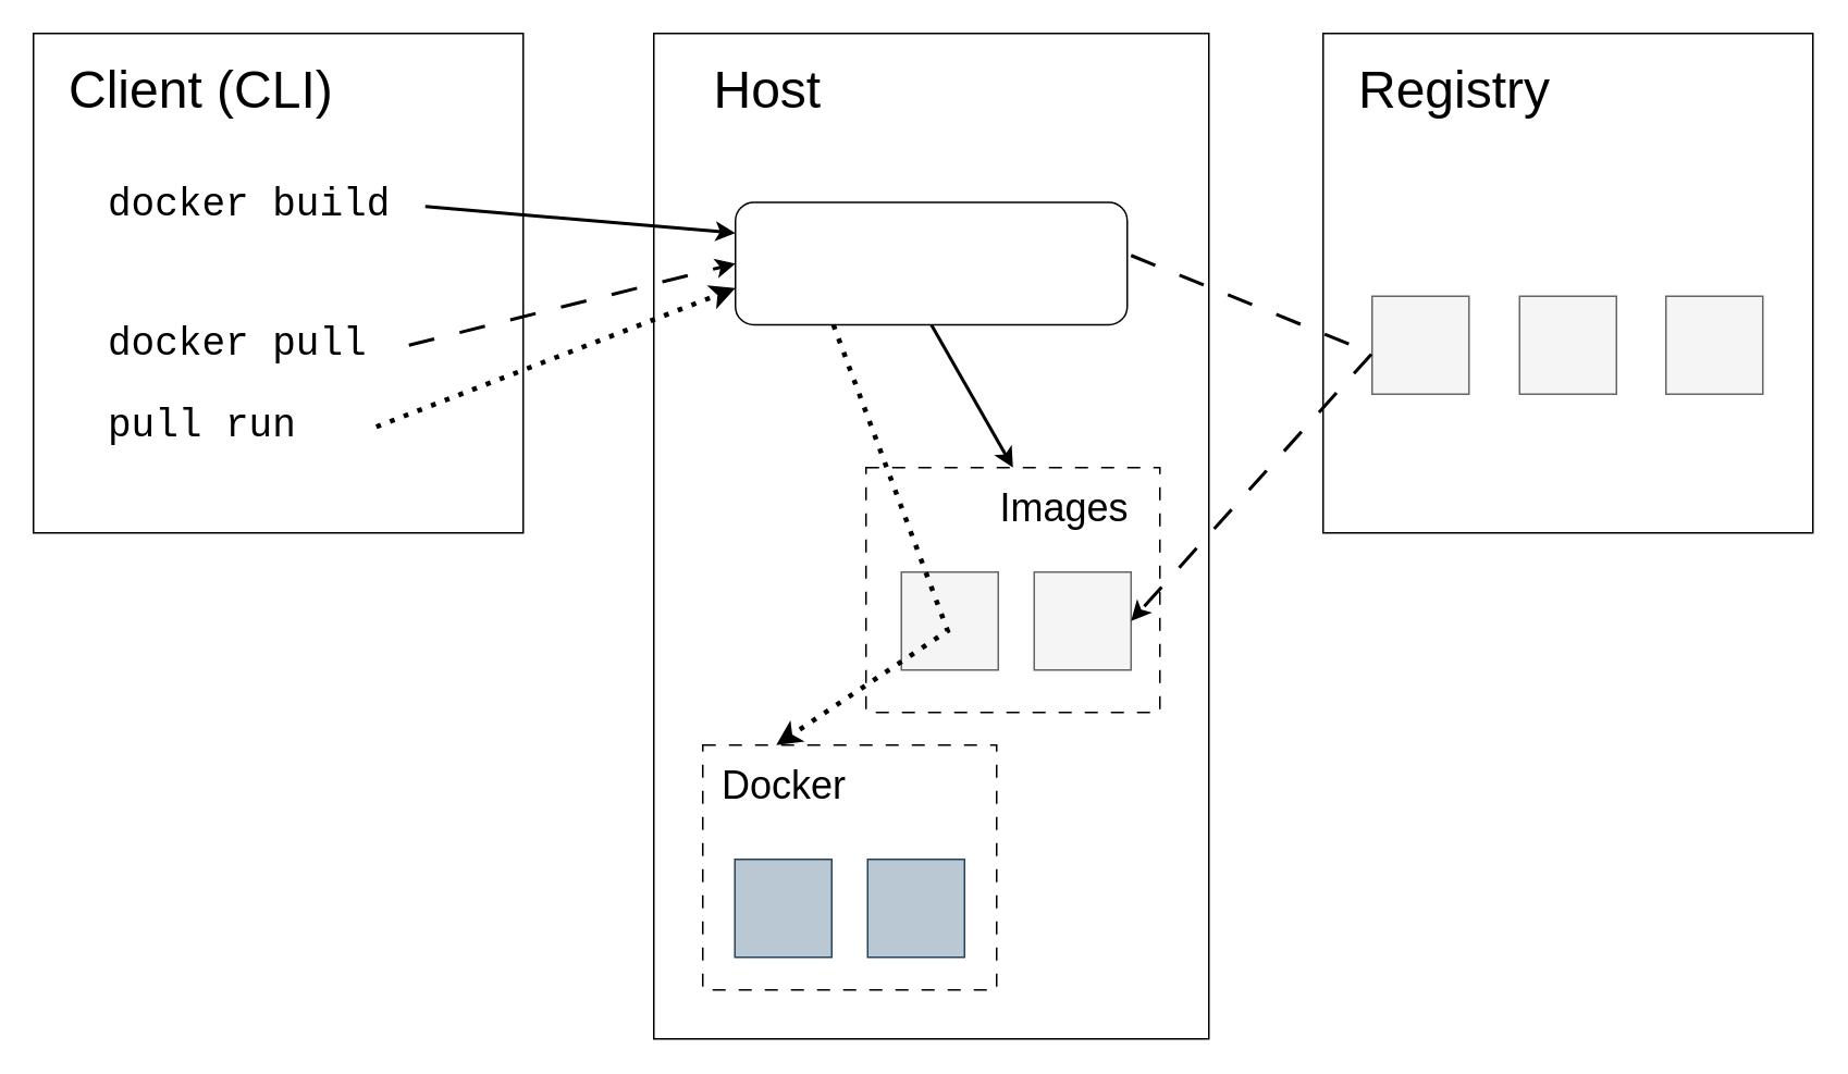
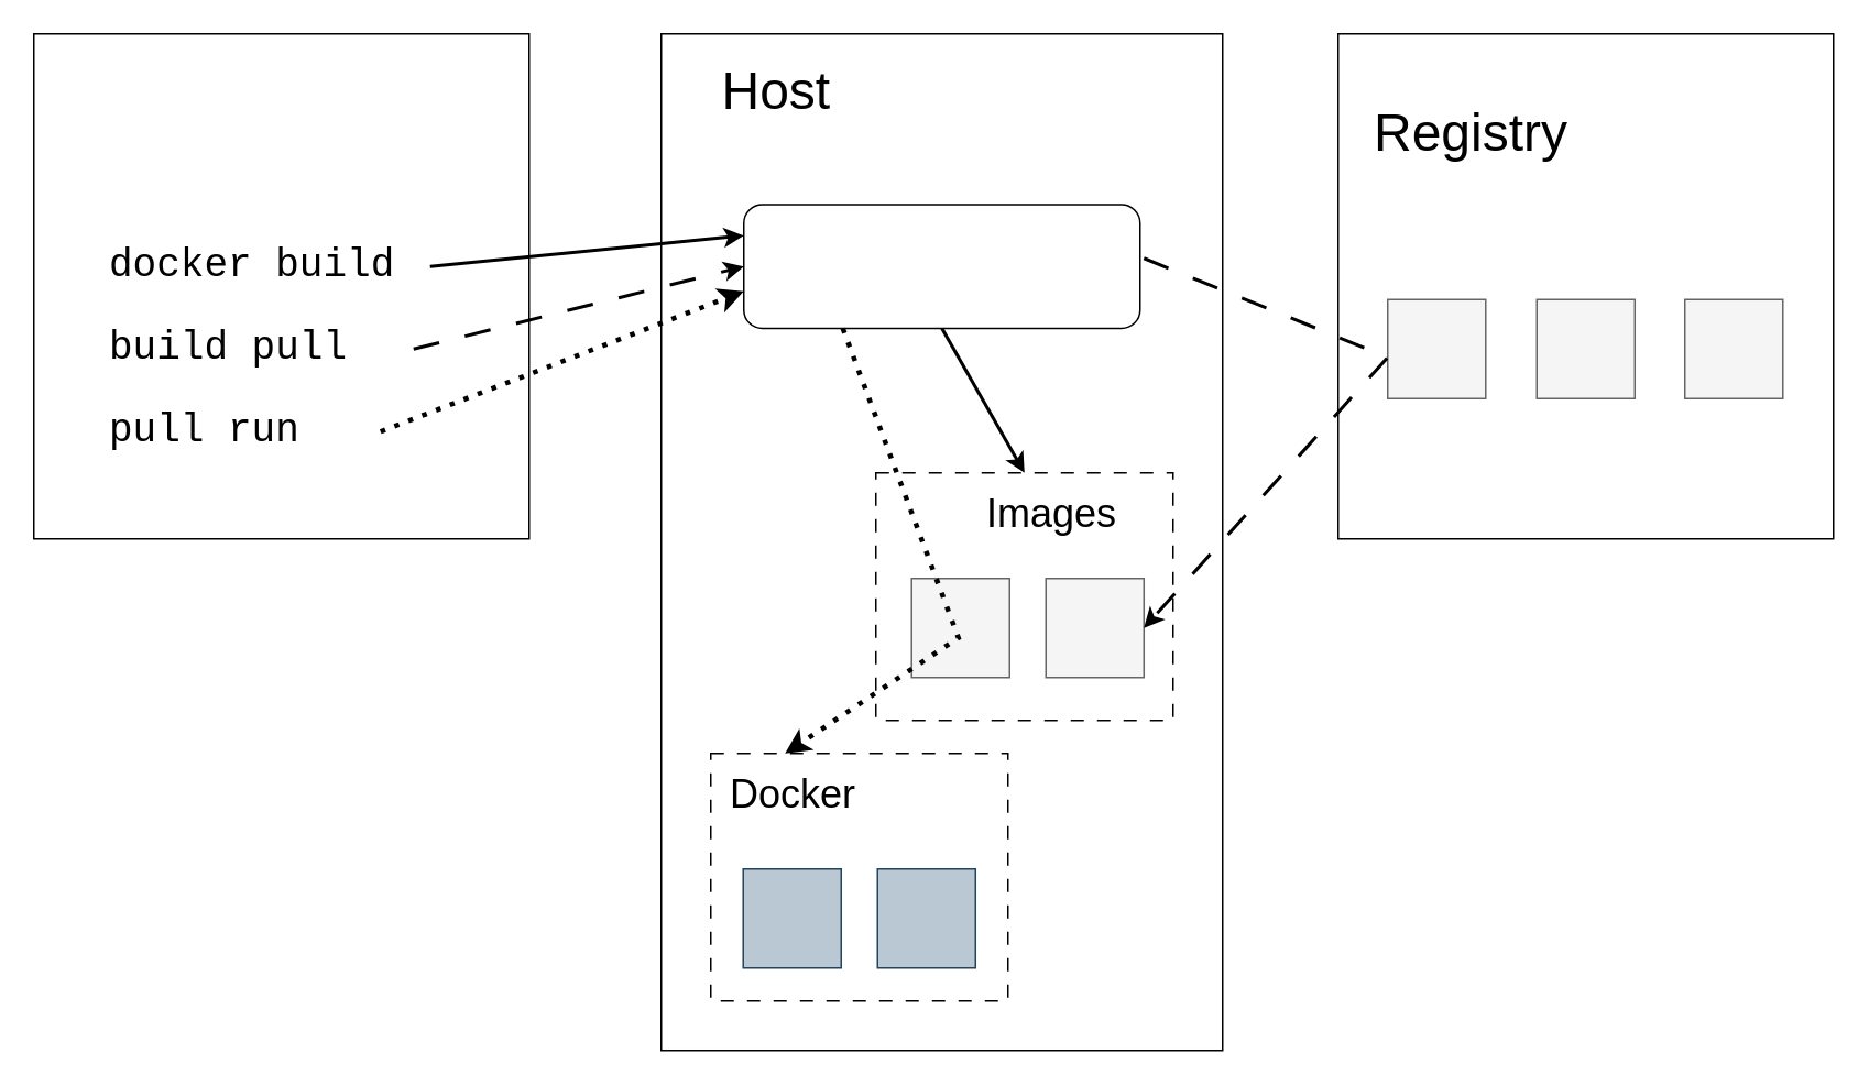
- <mxCell id="5" value="&lt;div align=&quot;left&quot;&gt;&lt;font style=&quot;font-size: 32px;&quot;&gt;Client (CLI)&lt;/font&gt;&lt;/div&gt;" style="text;html=1;align=left;verticalAlign=middle;whiteSpace=wrap;rounded=0;" vertex="1" parent="1"><mxGeometry x="40" y="40" width="170" height="30" as="geometry" /></mxCell>
- <mxCell id="7" value="&lt;div align=&quot;left&quot;&gt;&lt;font style=&quot;font-size: 32px;&quot;&gt;Registry&lt;/font&gt;&lt;/div&gt;" style="text;html=1;align=left;verticalAlign=middle;whiteSpace=wrap;rounded=0;" vertex="1" parent="1"><mxGeometry x="830" y="40" width="130" height="30" as="geometry" /></mxCell>
+ <mxCell id="7" value="&lt;div align=&quot;left&quot;&gt;&lt;font style=&quot;font-size: 32px;&quot;&gt;Registry&lt;/font&gt;&lt;/div&gt;" style="text;html=1;align=left;verticalAlign=middle;whiteSpace=wrap;rounded=0;" vertex="1" parent="1"><mxGeometry x="830" y="65" width="130" height="30" as="geometry" /></mxCell>
- <mxCell id="8" value="&lt;div align=&quot;left&quot;&gt;&lt;font style=&quot;font-size: 24px;&quot; face=&quot;Courier New&quot;&gt;docker build&lt;/font&gt;&lt;/div&gt;" style="text;html=1;align=left;verticalAlign=middle;whiteSpace=wrap;rounded=0;" vertex="1" parent="1"><mxGeometry x="64" y="101" width="196" height="50" as="geometry" /></mxCell>
+ <mxCell id="8" value="&lt;div align=&quot;left&quot;&gt;&lt;font style=&quot;font-size: 24px;&quot; face=&quot;Courier New&quot;&gt;docker build&lt;/font&gt;&lt;/div&gt;" style="text;html=1;align=left;verticalAlign=middle;whiteSpace=wrap;rounded=0;" vertex="1" parent="1"><mxGeometry x="64" y="136" width="196" height="50" as="geometry" /></mxCell>
- <mxCell id="9" value="&lt;div align=&quot;left&quot;&gt;&lt;font style=&quot;font-size: 24px;&quot; face=&quot;Courier New&quot;&gt;docker pull&lt;/font&gt;&lt;/div&gt;" style="text;html=1;align=left;verticalAlign=middle;whiteSpace=wrap;rounded=0;" vertex="1" parent="1"><mxGeometry x="64" y="186" width="186" height="50" as="geometry" /></mxCell>
+ <mxCell id="9" value="&lt;div align=&quot;left&quot;&gt;&lt;font style=&quot;font-size: 24px;&quot; face=&quot;Courier New&quot;&gt;build pull&lt;/font&gt;&lt;/div&gt;" style="text;html=1;align=left;verticalAlign=middle;whiteSpace=wrap;rounded=0;" vertex="1" parent="1"><mxGeometry x="64" y="186" width="186" height="50" as="geometry" /></mxCell>
- <mxCell id="15" value="&lt;div align=&quot;right&quot;&gt;&lt;font style=&quot;font-size: 18px;&quot;&gt;&lt;font style=&quot;font-size: 24px;&quot;&gt;Images&lt;/font&gt;&lt;/font&gt;&lt;br&gt;&lt;/div&gt;" style="text;html=1;align=right;verticalAlign=middle;whiteSpace=wrap;rounded=0;" vertex="1" parent="1"><mxGeometry x="553.65" y="296" width="138.7" height="30" as="geometry" /></mxCell>
+ <mxCell id="15" value="&lt;div align=&quot;right&quot;&gt;&lt;font style=&quot;font-size: 18px;&quot;&gt;&lt;font style=&quot;font-size: 24px;&quot;&gt;Images&lt;/font&gt;&lt;/font&gt;&lt;br&gt;&lt;/div&gt;" style="text;html=1;align=right;verticalAlign=middle;whiteSpace=wrap;rounded=0;" vertex="1" parent="1"><mxGeometry x="538.65" y="296" width="138.7" height="30" as="geometry" /></mxCell>
